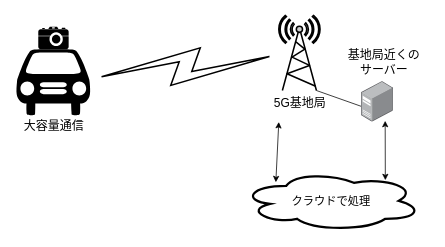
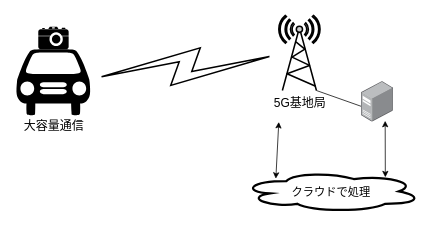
- <mxCell id="9" value="基地局近くの&lt;div&gt;サーバー&lt;/div&gt;" style="text;html=1;align=center;verticalAlign=middle;resizable=0;points=[];autosize=1;strokeColor=none;fillColor=none;fontSize=16;fontColor=#000000;" parent="1" vertex="1"><mxGeometry x="451" y="58" width="120" height="50" as="geometry" /></mxCell>
- <mxCell id="3" value="&lt;span style=&quot;font-size: 15px;&quot;&gt;クラウドで処理&lt;/span&gt;" style="ellipse;shape=cloud;whiteSpace=wrap;html=1;strokeWidth=3;" parent="1" vertex="1"><mxGeometry x="321" y="227" width="240" height="80" as="geometry" /></mxCell>
+ <mxCell id="3" value="&lt;span style=&quot;font-size: 15px;&quot;&gt;クラウドで処理&lt;/span&gt;" style="ellipse;shape=cloud;whiteSpace=wrap;html=1;strokeWidth=3;" parent="1" vertex="1"><mxGeometry x="321" y="227" width="240" height="55" as="geometry" /></mxCell>
